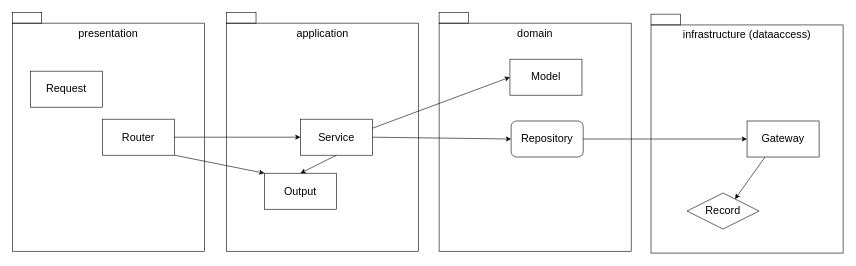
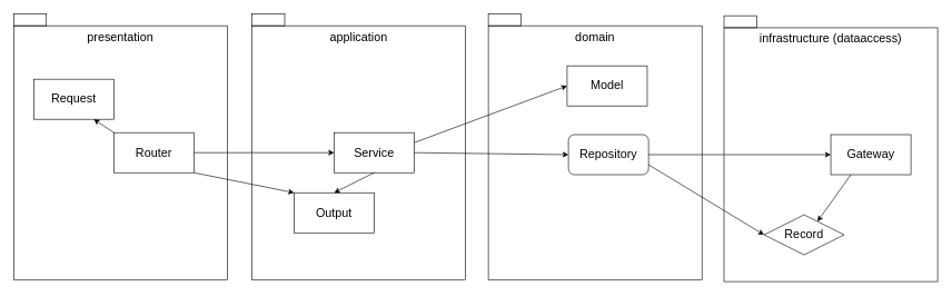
+ <mxCell id="14" value="" style="endArrow=classic;html=1;entryX=0.75;entryY=1;entryDx=0;entryDy=0;exitX=0;exitY=0;exitDx=0;exitDy=0;fontSize=18;" edge="1" parent="1" source="5" target="4"><mxGeometry width="50" height="50" relative="1" as="geometry"><mxPoint x="250" y="288" as="sourcePoint" /><mxPoint x="300" y="238" as="targetPoint" /></mxGeometry></mxCell>
+ <mxCell id="27" style="edgeStyle=none;html=1;exitX=1;exitY=0.75;exitDx=0;exitDy=0;entryX=0;entryY=0.5;entryDx=0;entryDy=0;fontSize=18;" edge="1" parent="1" source="28" target="13"><mxGeometry relative="1" as="geometry" /></mxCell>
